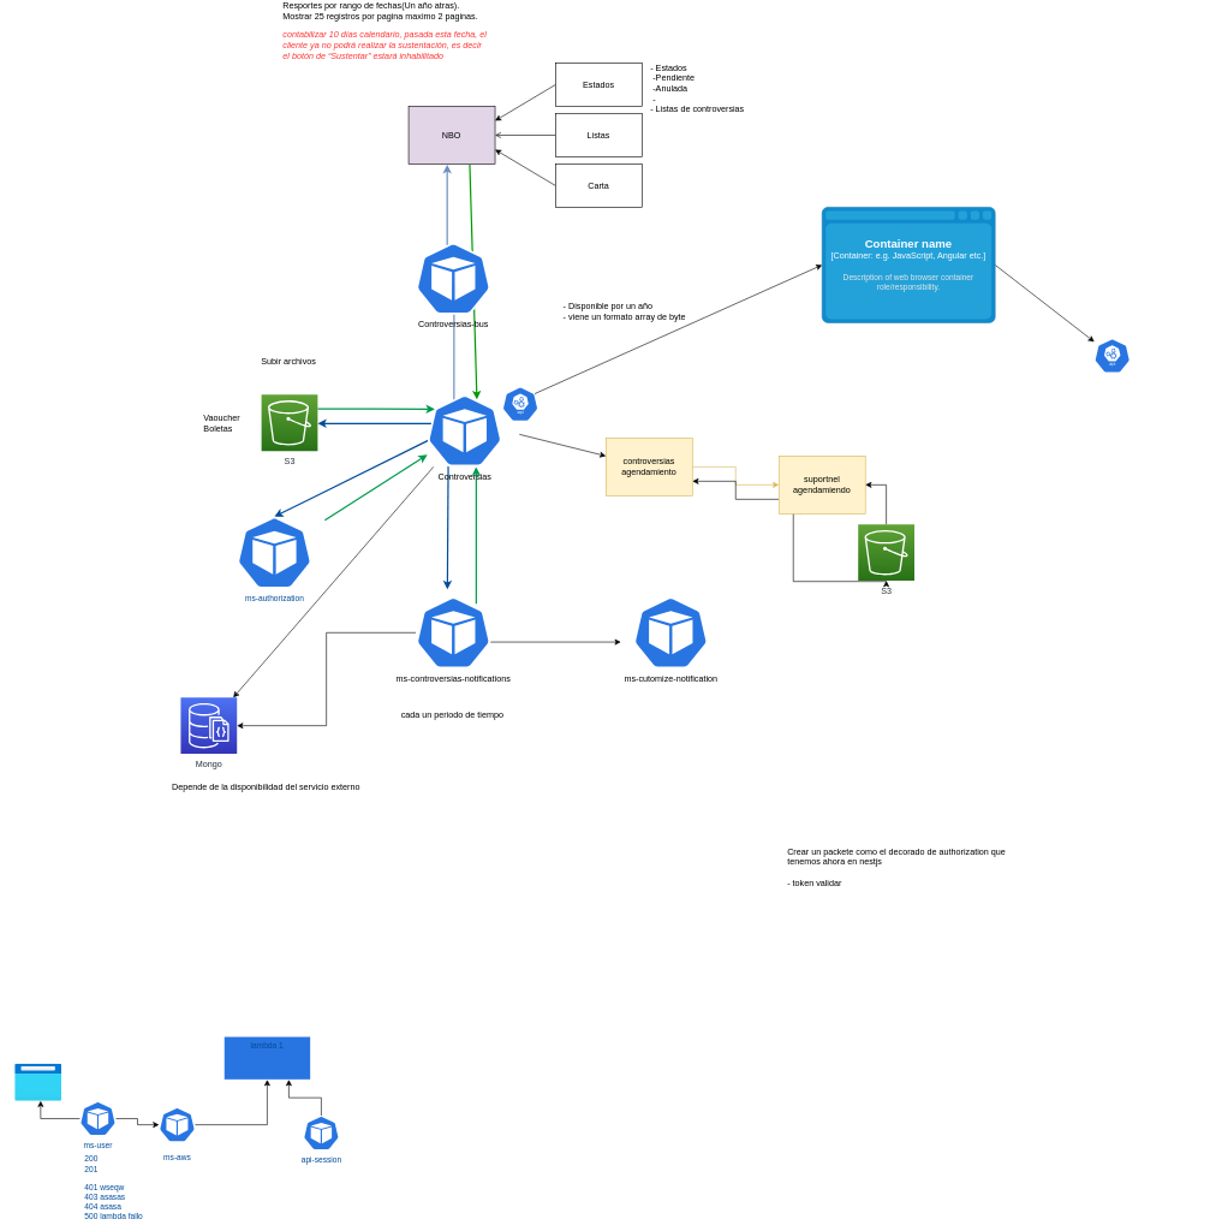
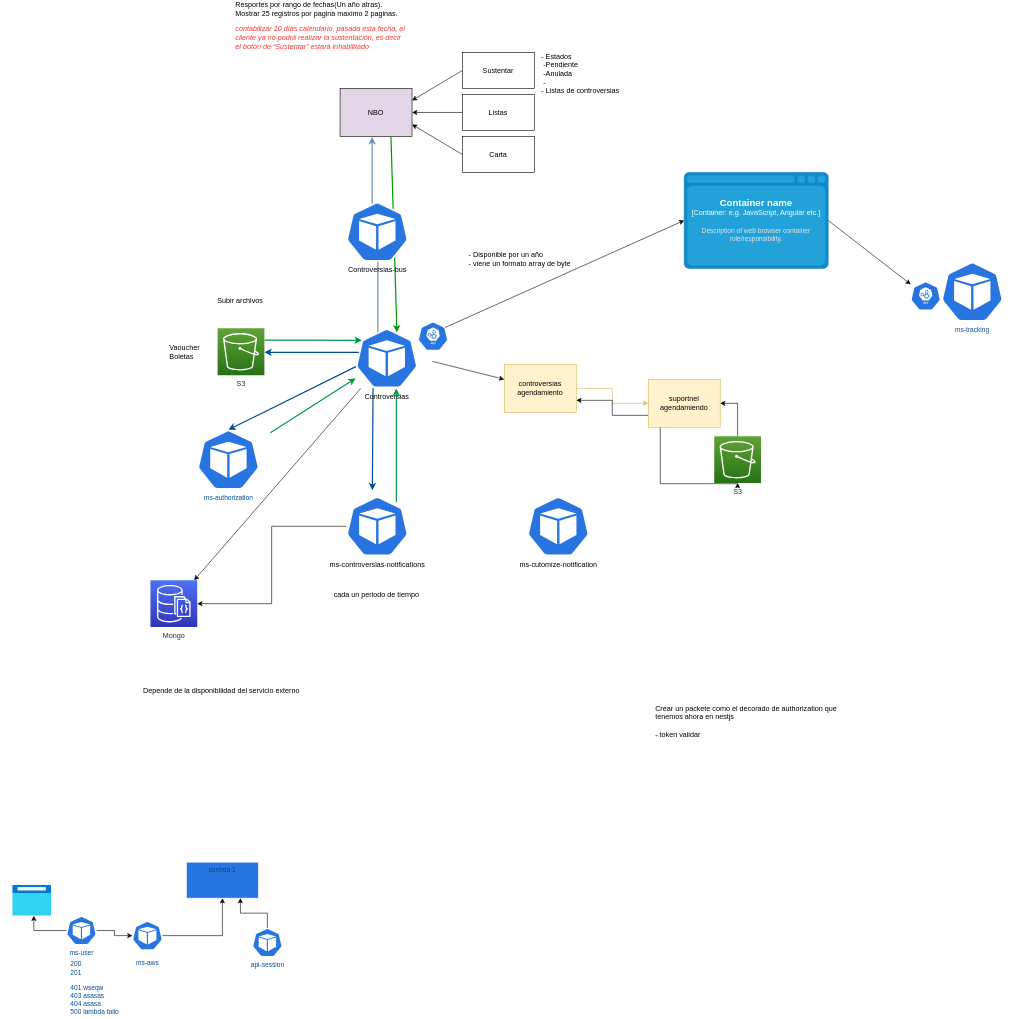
- <mxCell id="17" value="Estados" style="whiteSpace=wrap;html=1;" parent="1" vertex="1"><mxGeometry x="770" y="60" width="120" height="60" as="geometry" /></mxCell>
+ <mxCell id="17" value="Sustentar" style="whiteSpace=wrap;html=1;" parent="1" vertex="1"><mxGeometry x="770" y="60" width="120" height="60" as="geometry" /></mxCell>
- <mxCell id="18" style="edgeStyle=orthogonalEdgeStyle;rounded=0;orthogonalLoop=1;jettySize=auto;html=1;entryX=1;entryY=0.5;entryDx=0;entryDy=0;endArrow=open;" parent="1" source="19" target="14" edge="1"><mxGeometry relative="1" as="geometry" /></mxCell>
+ <mxCell id="18" style="edgeStyle=orthogonalEdgeStyle;rounded=0;orthogonalLoop=1;jettySize=auto;html=1;entryX=1;entryY=0.5;entryDx=0;entryDy=0;" parent="1" source="19" target="14" edge="1"><mxGeometry relative="1" as="geometry" /></mxCell>
+ <mxCell id="45" value="ms-tracking" style="sketch=0;html=1;dashed=0;whitespace=wrap;fillColor=#2875E2;strokeColor=#ffffff;points=[[0.005,0.63,0],[0.1,0.2,0],[0.9,0.2,0],[0.5,0,0],[0.995,0.63,0],[0.72,0.99,0],[0.5,1,0],[0.28,0.99,0]];verticalLabelPosition=bottom;align=center;verticalAlign=top;shape=mxgraph.kubernetes.icon;prIcon=pod;fontFamily=Helvetica;fontSize=11;fontColor=#004C99;" parent="1" vertex="1"><mxGeometry x="1567.63" y="409" width="105.27" height="100" as="geometry" /></mxCell>
- <mxCell id="32" style="edgeStyle=orthogonalEdgeStyle;rounded=0;orthogonalLoop=1;jettySize=auto;html=1;entryX=0.005;entryY=0.63;entryDx=0;entryDy=0;entryPerimeter=0;exitX=0.995;exitY=0.63;exitDx=0;exitDy=0;exitPerimeter=0;" parent="1" source="42" target="43" edge="1"><mxGeometry relative="1" as="geometry"><mxPoint x="510" y="983" as="sourcePoint" /><mxPoint x="840" y="980.048" as="targetPoint" /></mxGeometry></mxCell>
- <mxCell id="33" value="&lt;div style=&quot;&quot;&gt;&lt;span style=&quot;background-color: initial;&quot;&gt;Depende de la disponibilidad del servicio externo&lt;/span&gt;&lt;/div&gt;" style="text;html=1;strokeColor=none;fillColor=none;align=left;verticalAlign=middle;whiteSpace=wrap;rounded=0;" parent="1" vertex="1"><mxGeometry x="236" y="1050" width="330" height="30" as="geometry" /></mxCell>
+ <mxCell id="33" value="&lt;div style=&quot;&quot;&gt;&lt;span style=&quot;background-color: initial;&quot;&gt;Depende de la disponibilidad del servicio externo&lt;/span&gt;&lt;/div&gt;" style="text;html=1;strokeColor=none;fillColor=none;align=left;verticalAlign=middle;whiteSpace=wrap;rounded=0;" parent="1" vertex="1"><mxGeometry x="236" y="1110" width="330" height="30" as="geometry" /></mxCell>
